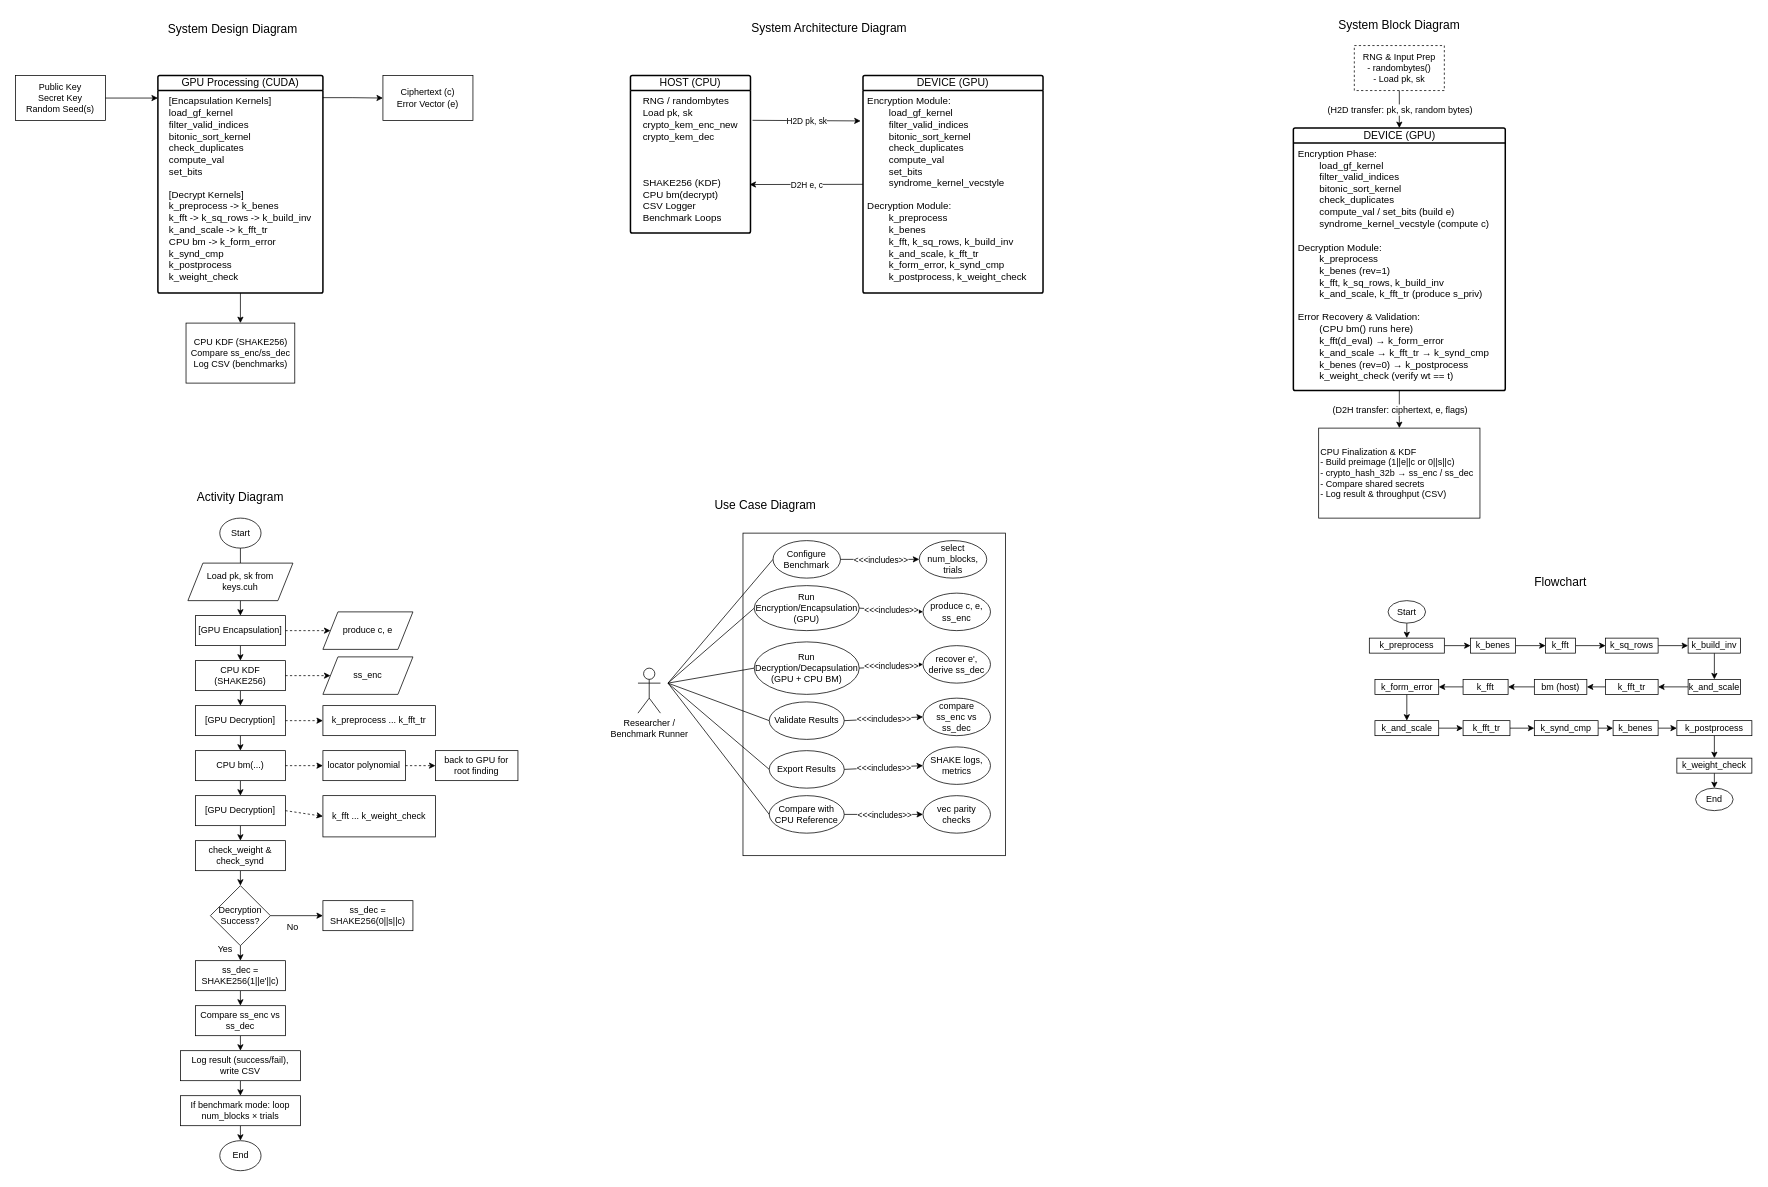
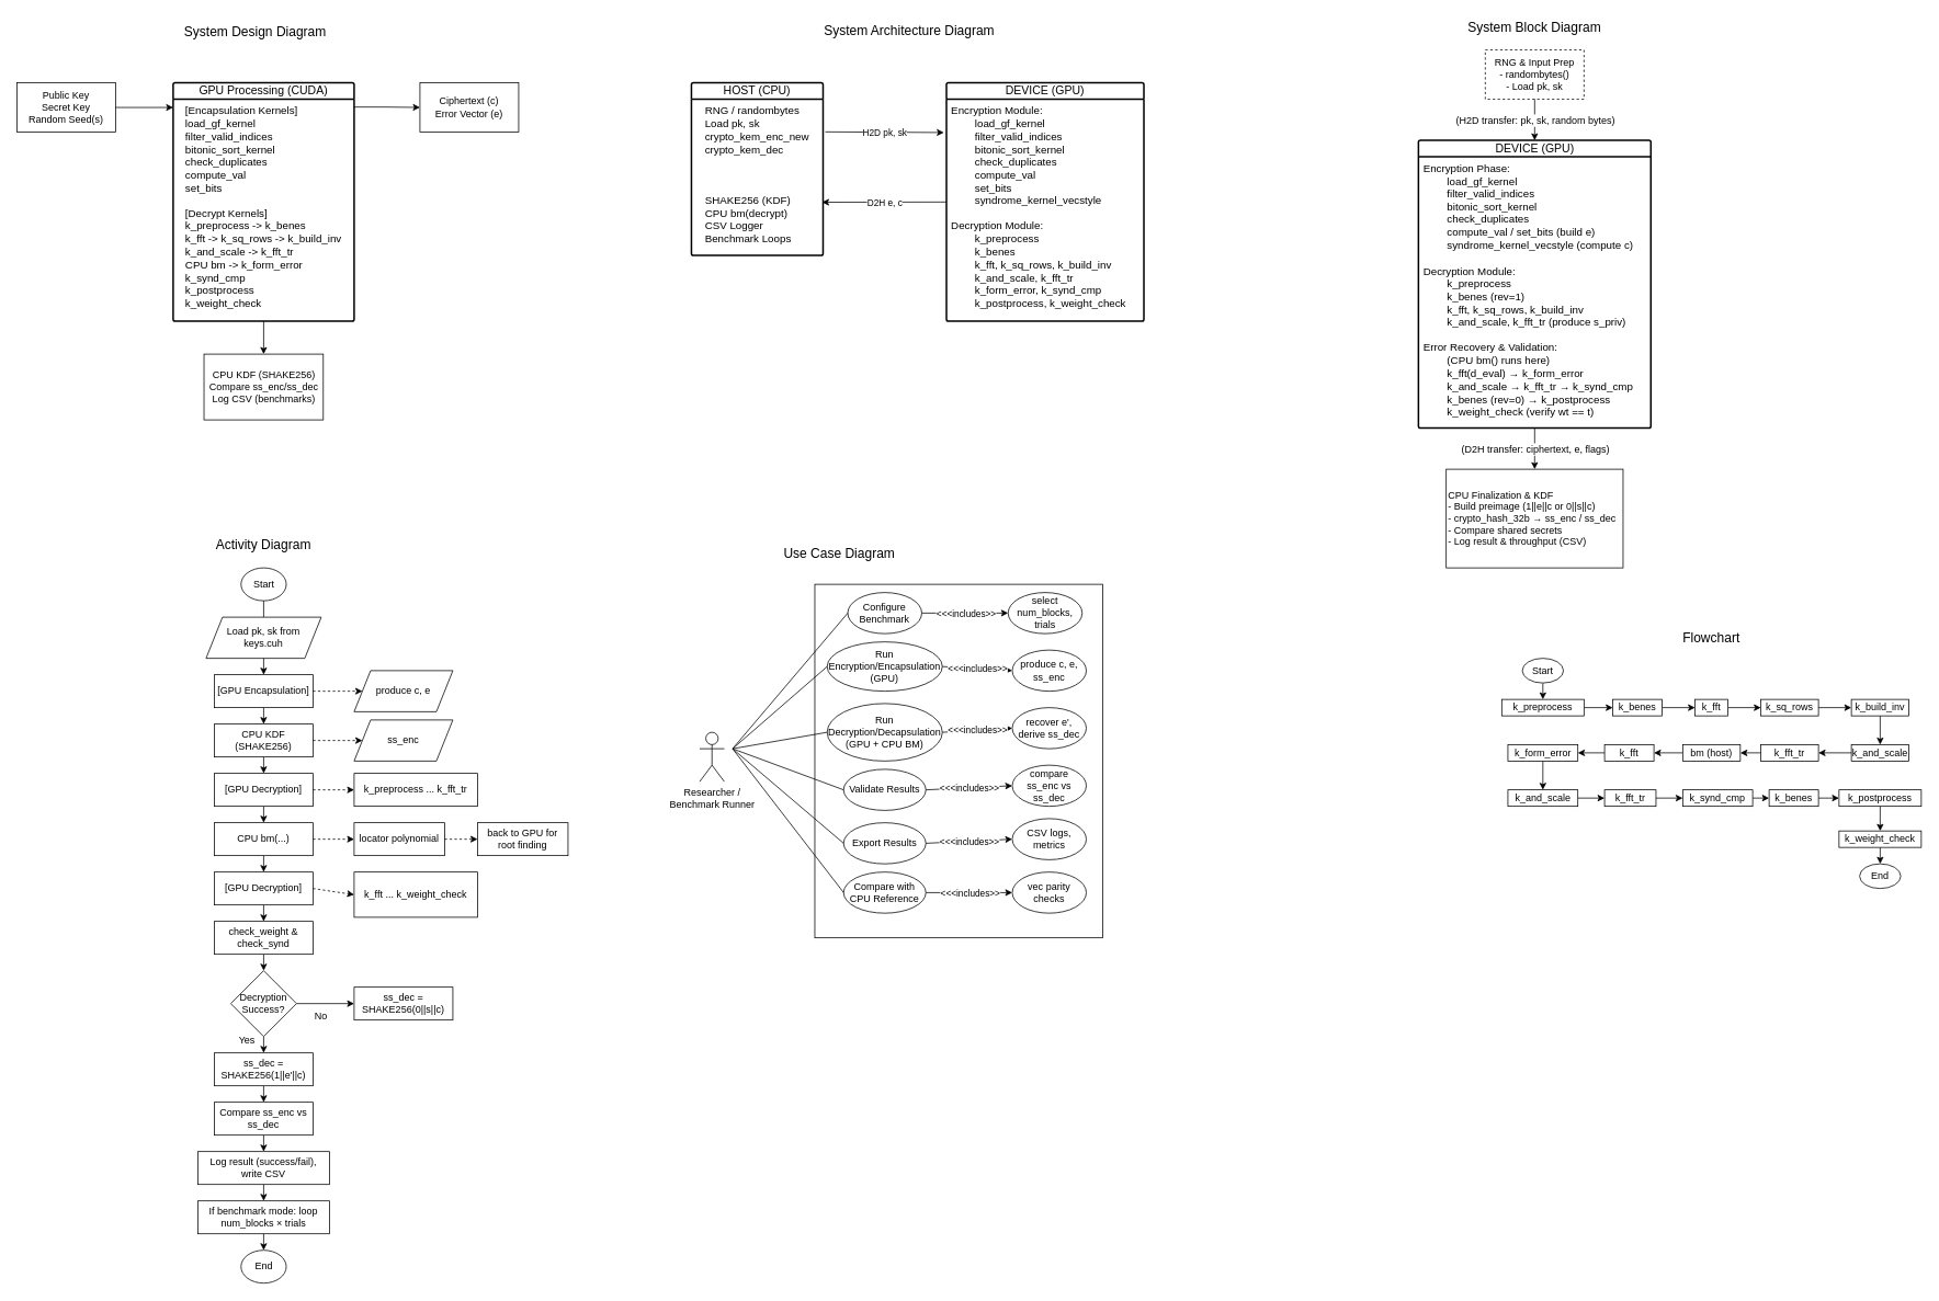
- <mxCell id="78" value="SHAKE logs, metrics" style="ellipse;whiteSpace=wrap;html=1;" parent="1" vertex="1"><mxGeometry x="1230" y="995" width="90" height="50" as="geometry" /></mxCell>
+ <mxCell id="78" value="CSV logs, metrics" style="ellipse;whiteSpace=wrap;html=1;" parent="1" vertex="1"><mxGeometry x="1230" y="995" width="90" height="50" as="geometry" /></mxCell>
